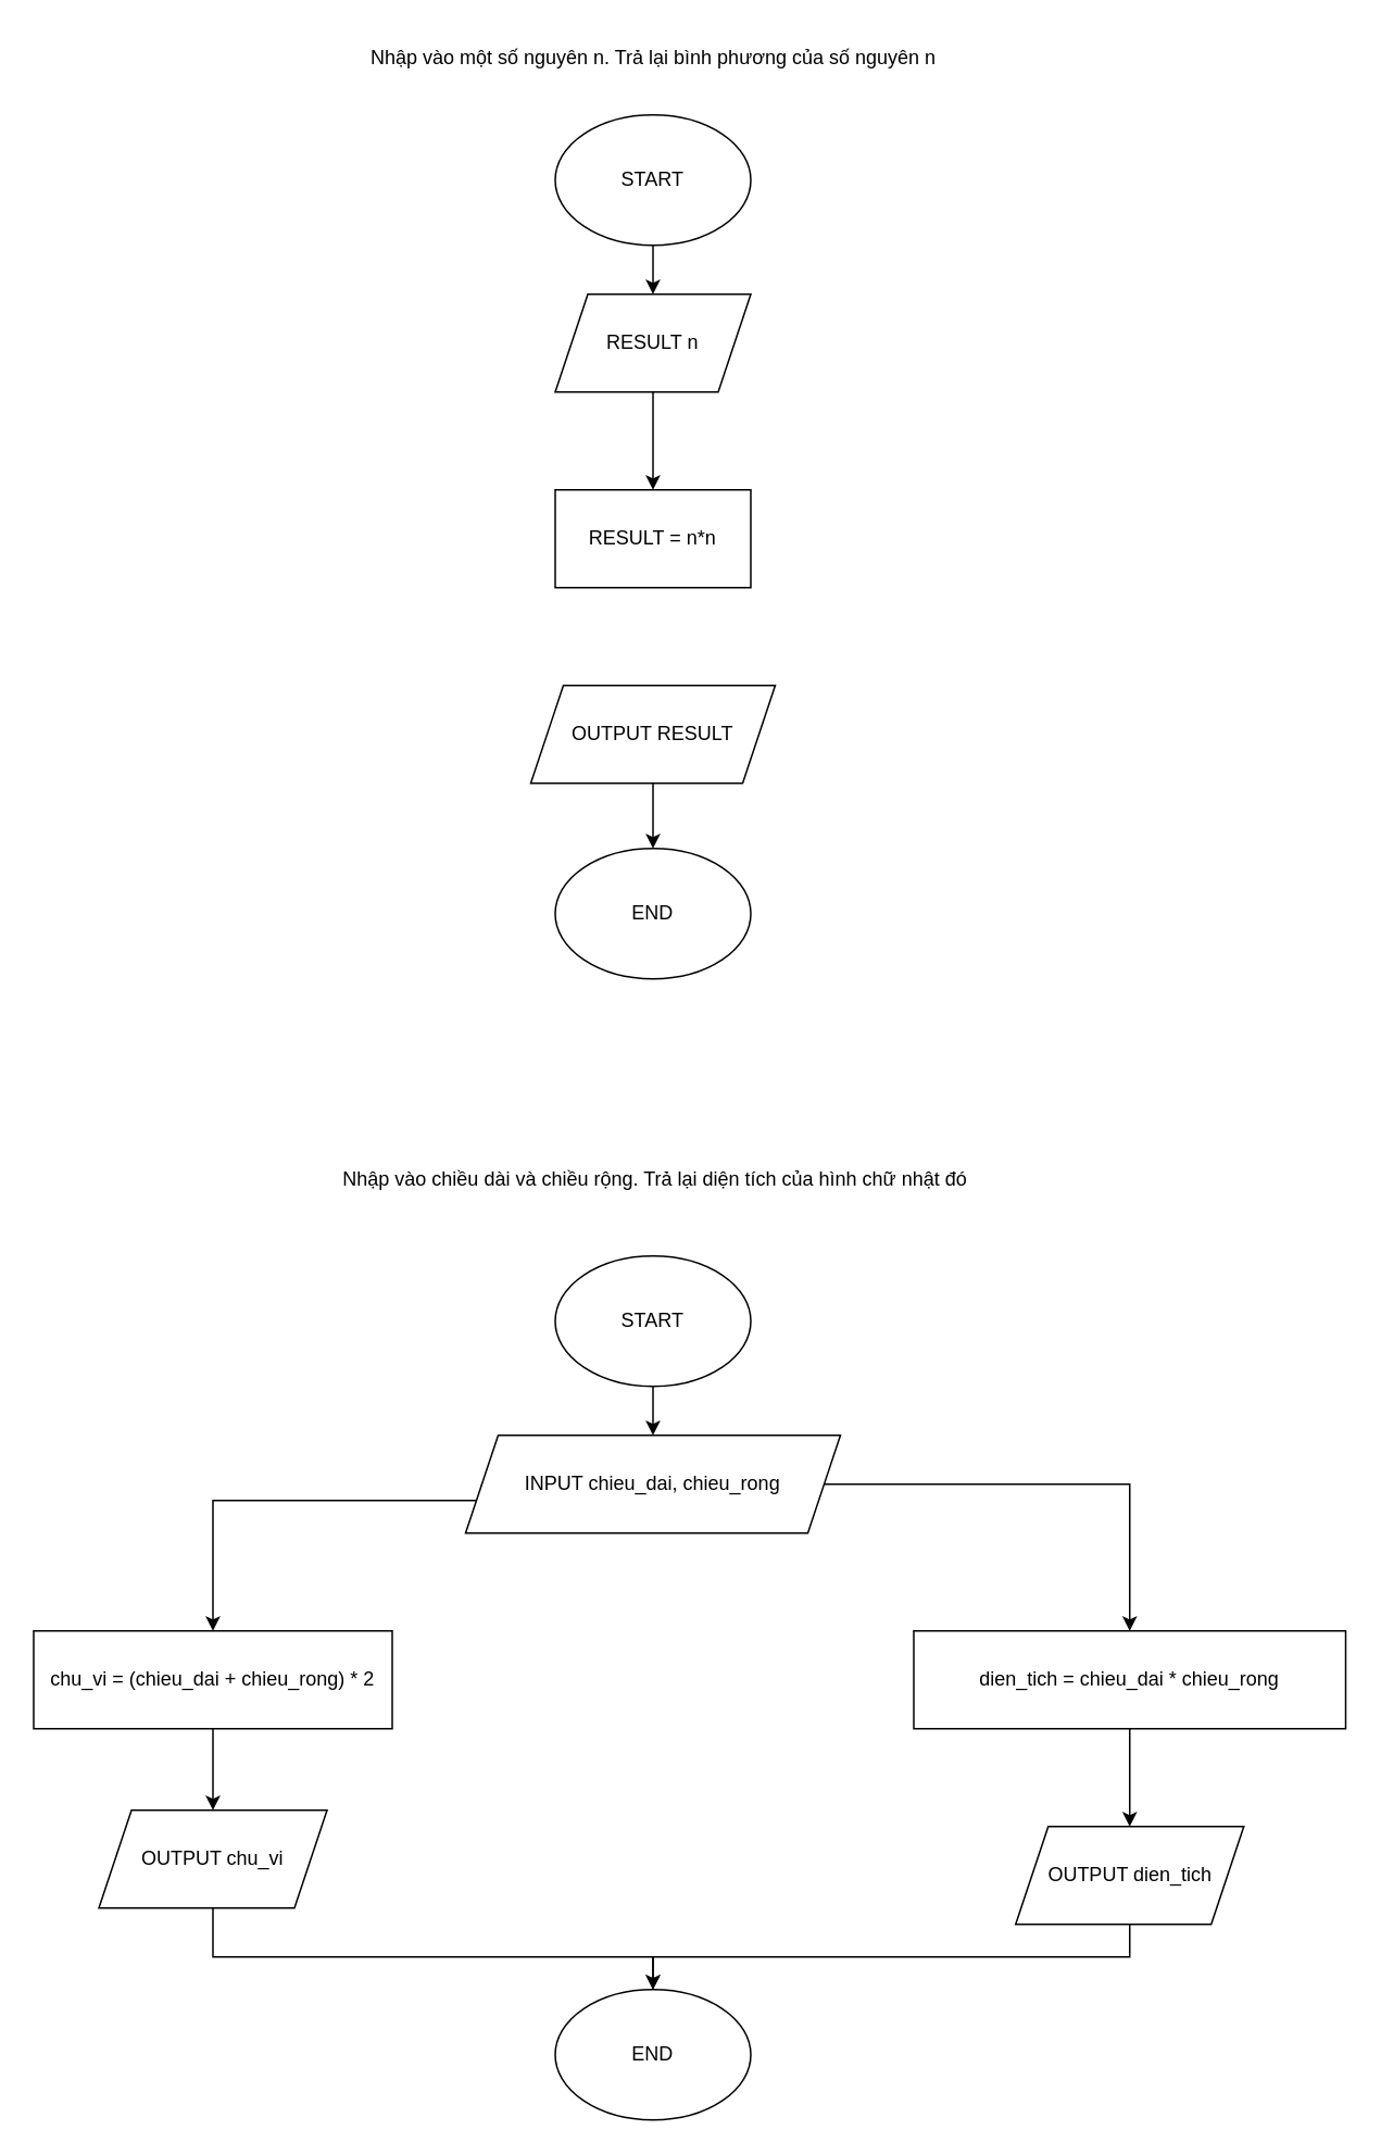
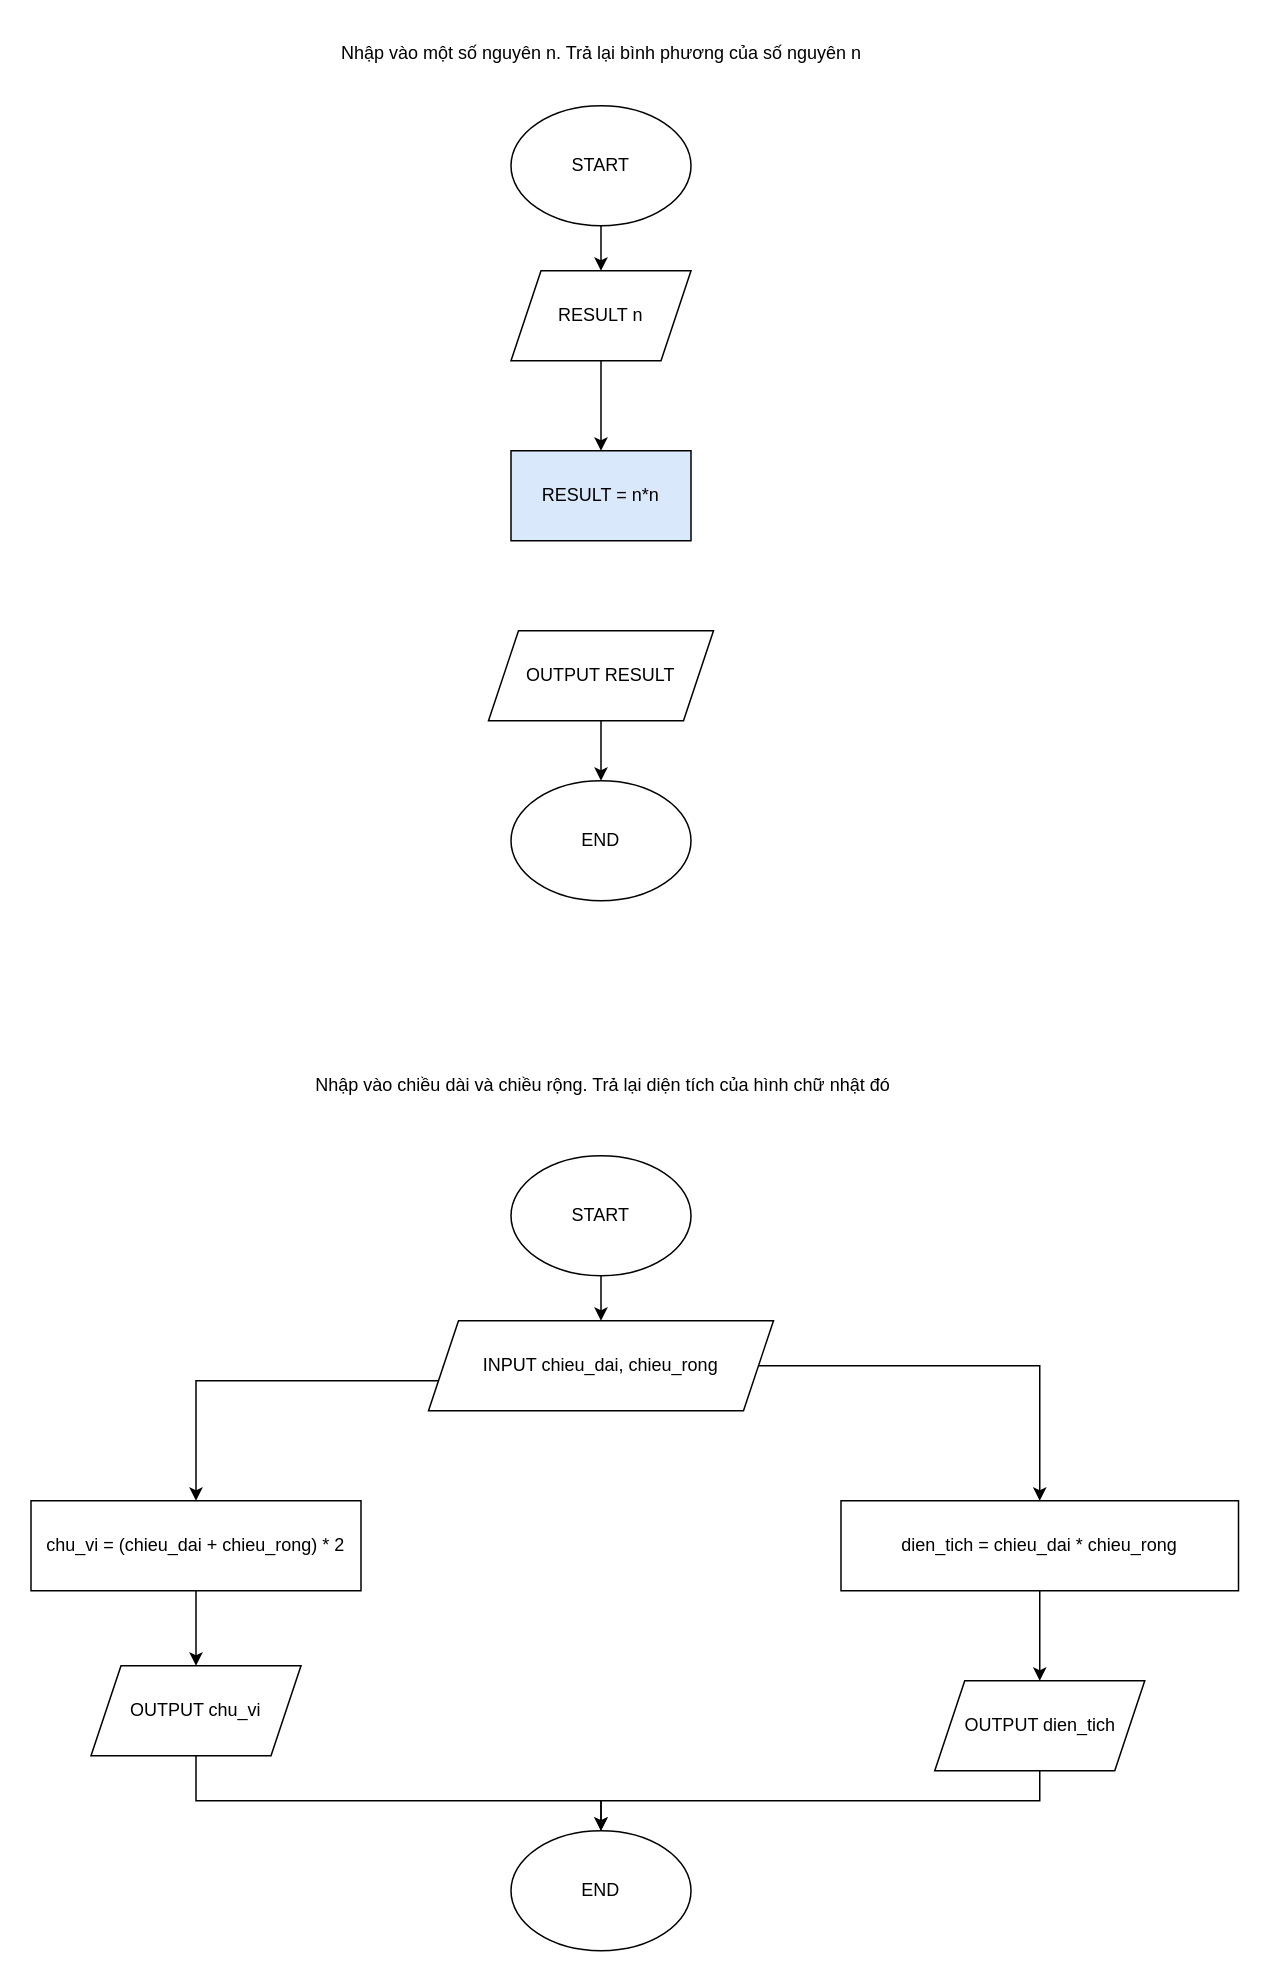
- <mxCell id="7" value="RESULT = n*n" style="rounded=0;whiteSpace=wrap;html=1;" vertex="1" parent="1"><mxGeometry x="340" y="300" width="120" height="60" as="geometry" /></mxCell>
+ <mxCell id="7" value="RESULT = n*n" style="rounded=0;whiteSpace=wrap;html=1;fillColor=#dae8fc;" vertex="1" parent="1"><mxGeometry x="340" y="300" width="120" height="60" as="geometry" /></mxCell>
